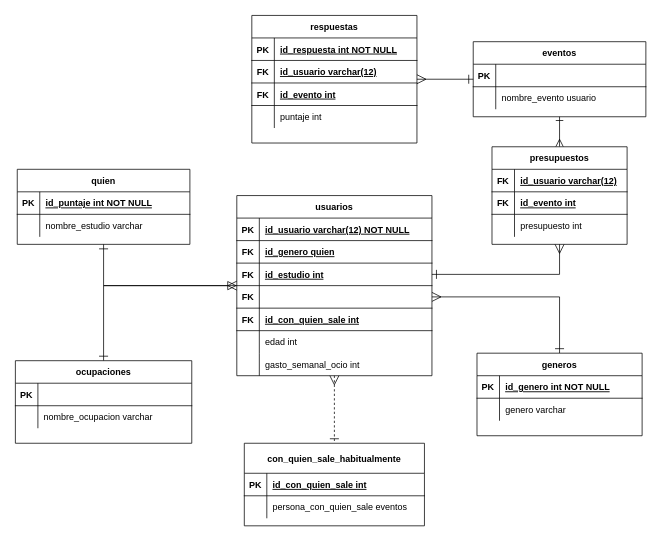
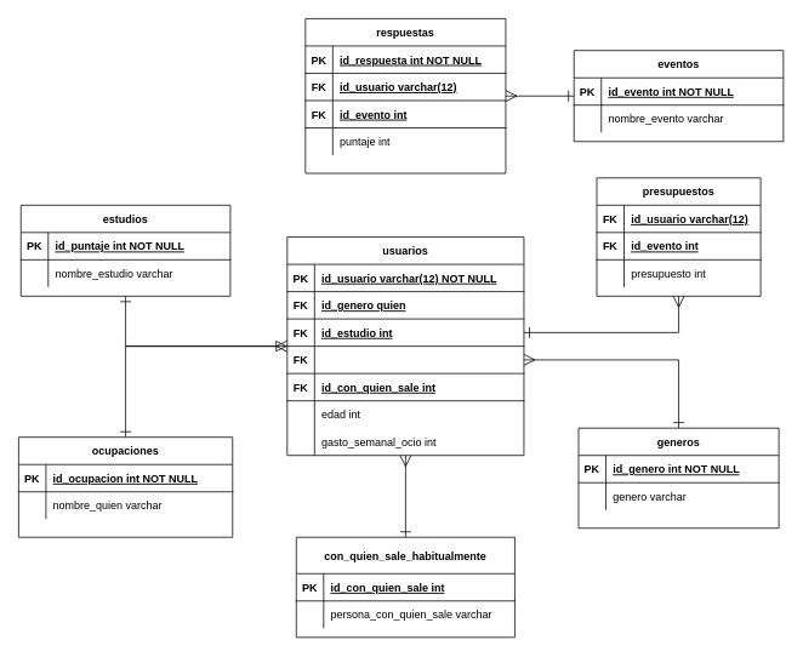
+ <mxCell id="14" value="id_evento int NOT NULL" style="shape=partialRectangle;connectable=0;fillColor=none;top=0;left=0;bottom=0;right=0;align=left;spacingLeft=6;fontStyle=5;overflow=hidden;" parent="12" vertex="1"><mxGeometry x="30" width="200" height="30" as="geometry" /></mxCell>
- <mxCell id="17" value="nombre_evento usuario" style="shape=partialRectangle;connectable=0;fillColor=none;top=0;left=0;bottom=0;right=0;align=left;spacingLeft=6;overflow=hidden;" parent="15" vertex="1"><mxGeometry x="30" width="200" height="30" as="geometry" /></mxCell>
+ <mxCell id="17" value="nombre_evento varchar" style="shape=partialRectangle;connectable=0;fillColor=none;top=0;left=0;bottom=0;right=0;align=left;spacingLeft=6;overflow=hidden;" parent="15" vertex="1"><mxGeometry x="30" width="200" height="30" as="geometry" /></mxCell>
- <mxCell id="77" style="edgeStyle=orthogonalEdgeStyle;rounded=0;orthogonalLoop=1;jettySize=auto;html=1;startArrow=ERmany;startFill=0;endArrow=ERone;endFill=0;startSize=8;endSize=8;" parent="1" source="78" target="11" edge="1"><mxGeometry relative="1" as="geometry" /></mxCell>
- <mxCell id="3" value="quien" style="shape=table;startSize=30;container=1;collapsible=1;childLayout=tableLayout;fixedRows=1;rowLines=0;fontStyle=1;align=center;resizeLast=1;" parent="1" vertex="1"><mxGeometry x="22.5" y="225" width="230" height="100" as="geometry" /></mxCell>
+ <mxCell id="3" value="estudios" style="shape=table;startSize=30;container=1;collapsible=1;childLayout=tableLayout;fixedRows=1;rowLines=0;fontStyle=1;align=center;resizeLast=1;" parent="1" vertex="1"><mxGeometry x="22.5" y="225" width="230" height="100" as="geometry" /></mxCell>
+ <mxCell id="30" value="id_ocupacion int NOT NULL" style="shape=partialRectangle;connectable=0;fillColor=none;top=0;left=0;bottom=0;right=0;align=left;spacingLeft=6;fontStyle=5;overflow=hidden;" parent="28" vertex="1"><mxGeometry x="30" width="205" height="30" as="geometry" /></mxCell>
- <mxCell id="47" style="edgeStyle=none;rounded=0;orthogonalLoop=1;jettySize=auto;html=1;entryX=0.5;entryY=0;entryDx=0;entryDy=0;endArrow=ERone;endFill=0;startArrow=ERmany;startFill=0;endSize=10;startSize=10;dashed=1;" parent="1" source="48" target="69" edge="1"><mxGeometry relative="1" as="geometry" /></mxCell>
+ <mxCell id="47" style="edgeStyle=none;rounded=0;orthogonalLoop=1;jettySize=auto;html=1;entryX=0.5;entryY=0;entryDx=0;entryDy=0;endArrow=ERone;endFill=0;startArrow=ERmany;startFill=0;endSize=10;startSize=10;" parent="1" source="48" target="69" edge="1"><mxGeometry relative="1" as="geometry" /></mxCell>
- <mxCell id="33" value="nombre_ocupacion varchar" style="shape=partialRectangle;connectable=0;fillColor=none;top=0;left=0;bottom=0;right=0;align=left;spacingLeft=6;overflow=hidden;" parent="31" vertex="1"><mxGeometry x="30" width="205" height="30" as="geometry" /></mxCell>
+ <mxCell id="33" value="nombre_quien varchar" style="shape=partialRectangle;connectable=0;fillColor=none;top=0;left=0;bottom=0;right=0;align=left;spacingLeft=6;overflow=hidden;" parent="31" vertex="1"><mxGeometry x="30" width="205" height="30" as="geometry" /></mxCell>
- <mxCell id="75" value="persona_con_quien_sale eventos" style="shape=partialRectangle;connectable=0;fillColor=none;top=0;left=0;bottom=0;right=0;align=left;spacingLeft=6;overflow=hidden;" parent="73" vertex="1"><mxGeometry x="30" width="210" height="30" as="geometry" /></mxCell>
+ <mxCell id="75" value="persona_con_quien_sale varchar" style="shape=partialRectangle;connectable=0;fillColor=none;top=0;left=0;bottom=0;right=0;align=left;spacingLeft=6;overflow=hidden;" parent="73" vertex="1"><mxGeometry x="30" width="210" height="30" as="geometry" /></mxCell>
